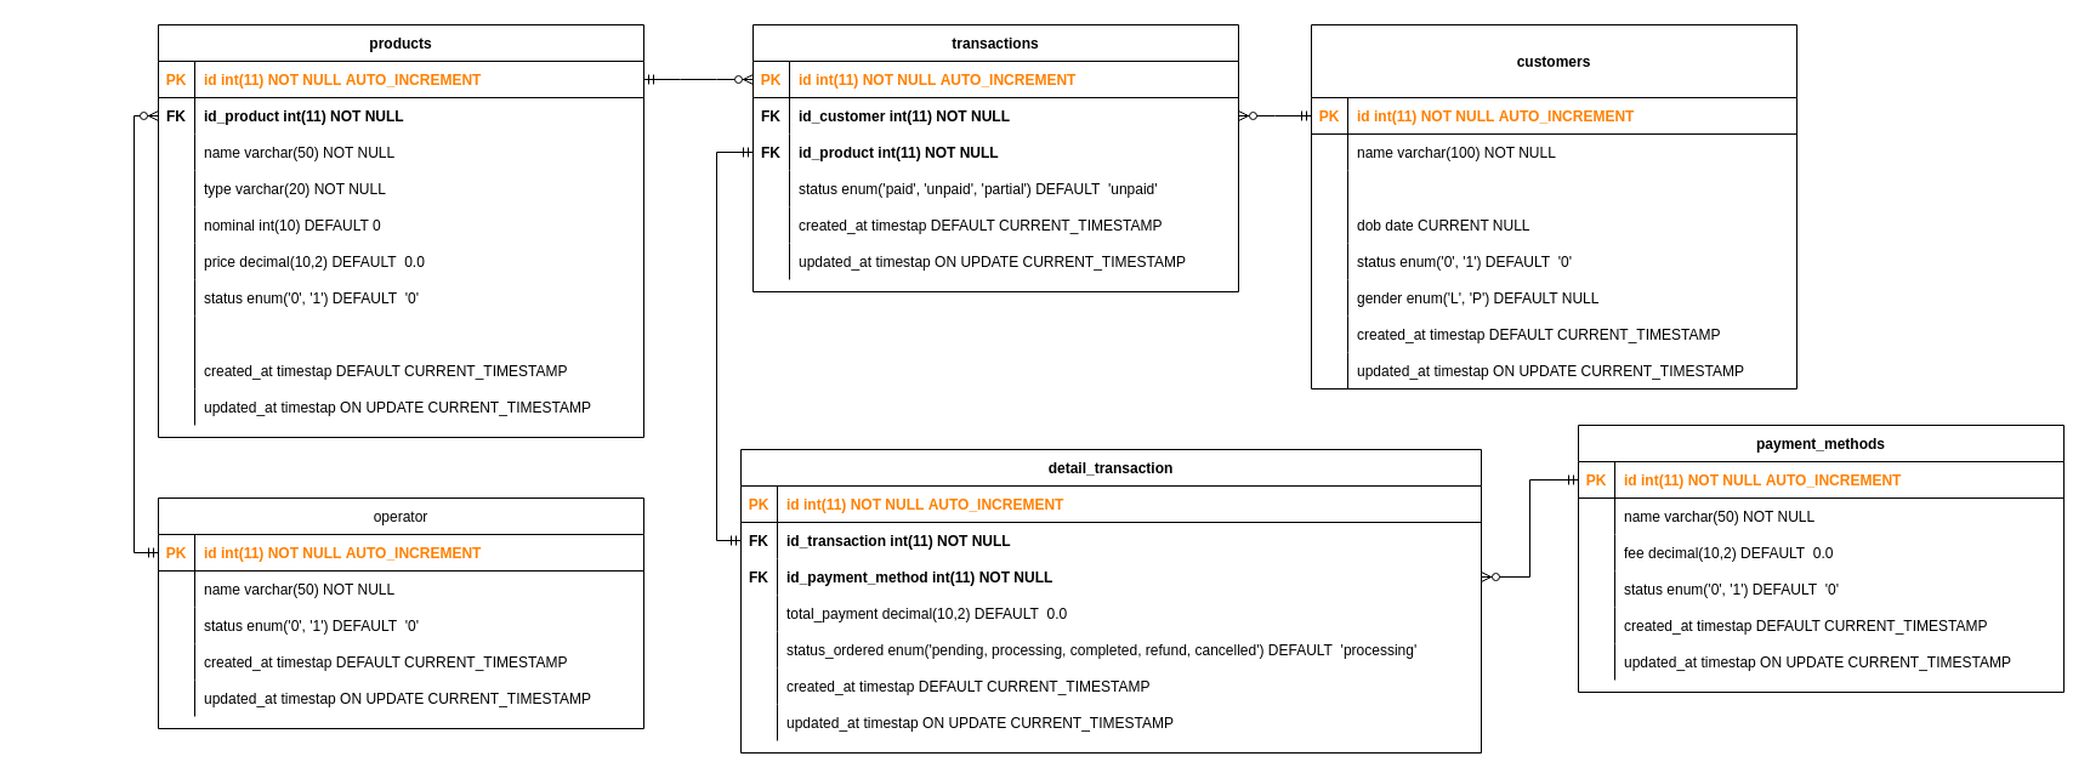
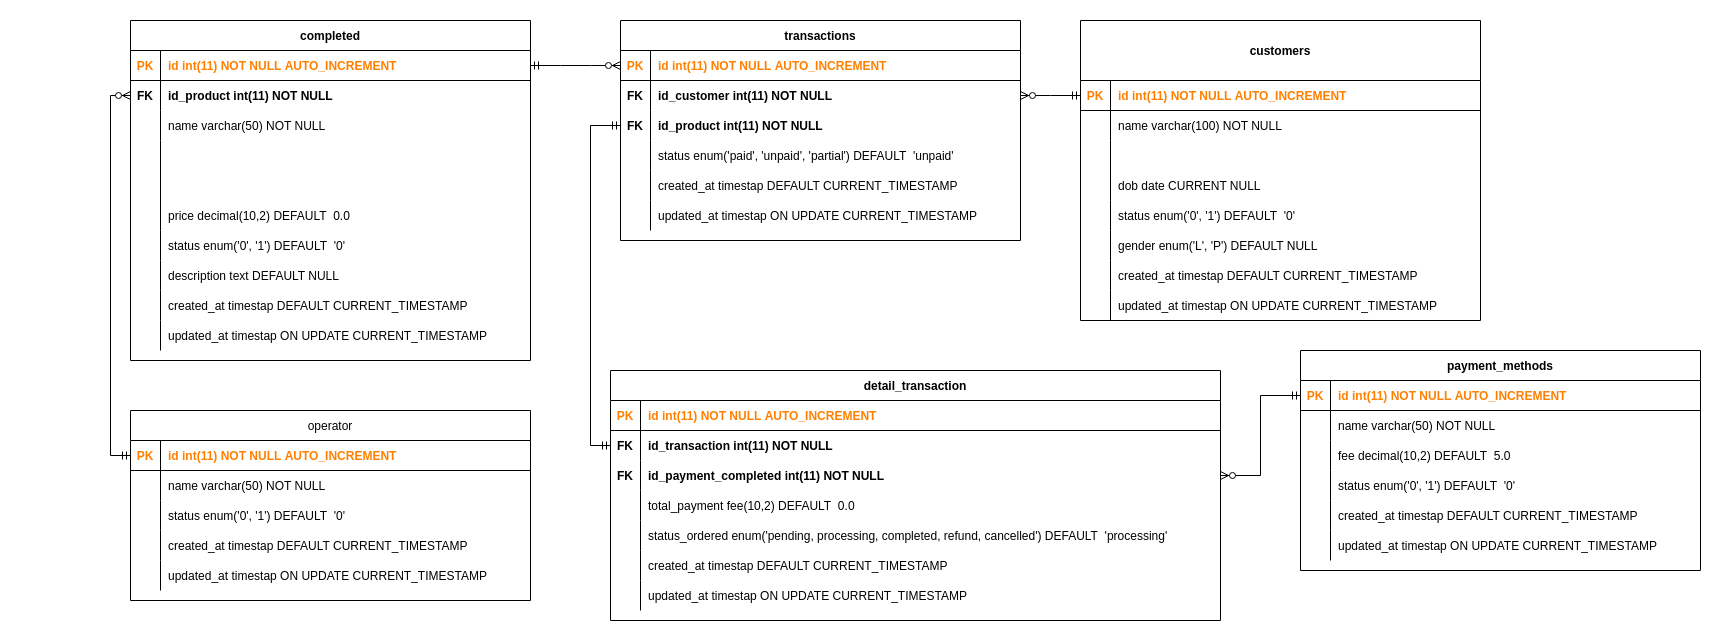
- <mxCell id="61" value="products" style="shape=table;startSize=30;container=1;collapsible=1;childLayout=tableLayout;fixedRows=1;rowLines=0;fontStyle=1;align=center;resizeLast=1;" parent="1" vertex="1"><mxGeometry x="130" y="20" width="400" height="340" as="geometry" /></mxCell>
+ <mxCell id="61" value="completed" style="shape=table;startSize=30;container=1;collapsible=1;childLayout=tableLayout;fixedRows=1;rowLines=0;fontStyle=1;align=center;resizeLast=1;" parent="1" vertex="1"><mxGeometry x="130" y="20" width="400" height="340" as="geometry" /></mxCell>
- <mxCell id="73" value="type varchar(20) NOT NULL" style="shape=partialRectangle;overflow=hidden;connectable=0;fillColor=none;top=0;left=0;bottom=0;right=0;align=left;spacingLeft=6;" parent="71" vertex="1"><mxGeometry x="30" width="370" height="30" as="geometry"><mxRectangle width="370" height="30" as="alternateBounds" /></mxGeometry></mxCell>
- <mxCell id="76" value="nominal int(10) DEFAULT 0" style="shape=partialRectangle;overflow=hidden;connectable=0;fillColor=none;top=0;left=0;bottom=0;right=0;align=left;spacingLeft=6;" parent="74" vertex="1"><mxGeometry x="30" width="370" height="30" as="geometry"><mxRectangle width="370" height="30" as="alternateBounds" /></mxGeometry></mxCell>
+ <mxCell id="85" value="description text DEFAULT NULL" style="shape=partialRectangle;overflow=hidden;connectable=0;fillColor=none;top=0;left=0;bottom=0;right=0;align=left;spacingLeft=6;" parent="83" vertex="1"><mxGeometry x="30" width="370" height="30" as="geometry"><mxRectangle width="370" height="30" as="alternateBounds" /></mxGeometry></mxCell>
- <mxCell id="51" value="fee decimal(10,2) DEFAULT  0.0" style="shape=partialRectangle;overflow=hidden;connectable=0;fillColor=none;top=0;left=0;bottom=0;right=0;align=left;spacingLeft=6;" parent="49" vertex="1"><mxGeometry x="30" width="370" height="30" as="geometry"><mxRectangle width="370" height="30" as="alternateBounds" /></mxGeometry></mxCell>
+ <mxCell id="51" value="fee decimal(10,2) DEFAULT  5.0" style="shape=partialRectangle;overflow=hidden;connectable=0;fillColor=none;top=0;left=0;bottom=0;right=0;align=left;spacingLeft=6;" parent="49" vertex="1"><mxGeometry x="30" width="370" height="30" as="geometry"><mxRectangle width="370" height="30" as="alternateBounds" /></mxGeometry></mxCell>
- <mxCell id="122" value="id_payment_method int(11) NOT NULL" style="shape=partialRectangle;overflow=hidden;connectable=0;fillColor=none;top=0;left=0;bottom=0;right=0;align=left;spacingLeft=6;fontStyle=1" parent="120" vertex="1"><mxGeometry x="30" width="580" height="30" as="geometry"><mxRectangle width="580" height="30" as="alternateBounds" /></mxGeometry></mxCell>
+ <mxCell id="122" value="id_payment_completed int(11) NOT NULL" style="shape=partialRectangle;overflow=hidden;connectable=0;fillColor=none;top=0;left=0;bottom=0;right=0;align=left;spacingLeft=6;fontStyle=1" parent="120" vertex="1"><mxGeometry x="30" width="580" height="30" as="geometry"><mxRectangle width="580" height="30" as="alternateBounds" /></mxGeometry></mxCell>
- <mxCell id="125" value="total_payment decimal(10,2) DEFAULT  0.0" style="shape=partialRectangle;overflow=hidden;connectable=0;fillColor=none;top=0;left=0;bottom=0;right=0;align=left;spacingLeft=6;" parent="123" vertex="1"><mxGeometry x="30" width="580" height="30" as="geometry"><mxRectangle width="580" height="30" as="alternateBounds" /></mxGeometry></mxCell>
+ <mxCell id="125" value="total_payment fee(10,2) DEFAULT  0.0" style="shape=partialRectangle;overflow=hidden;connectable=0;fillColor=none;top=0;left=0;bottom=0;right=0;align=left;spacingLeft=6;" parent="123" vertex="1"><mxGeometry x="30" width="580" height="30" as="geometry"><mxRectangle width="580" height="30" as="alternateBounds" /></mxGeometry></mxCell>
